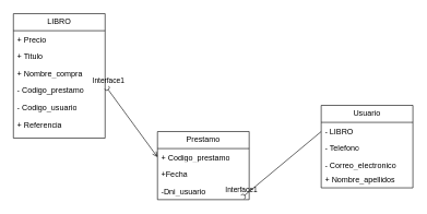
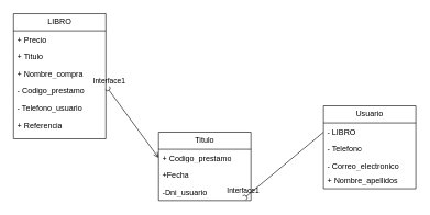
- <mxCell id="7" value="- Codigo_usuario" style="text;strokeColor=none;fillColor=none;align=left;verticalAlign=top;spacingLeft=4;spacingRight=4;overflow=hidden;rotatable=0;points=[[0,0.5],[1,0.5]];portConstraint=eastwest;whiteSpace=wrap;html=1;" vertex="1" parent="2"><mxGeometry y="130" width="140" height="26" as="geometry" /></mxCell>
+ <mxCell id="7" value="- Telefono_usuario" style="text;strokeColor=none;fillColor=none;align=left;verticalAlign=top;spacingLeft=4;spacingRight=4;overflow=hidden;rotatable=0;points=[[0,0.5],[1,0.5]];portConstraint=eastwest;whiteSpace=wrap;html=1;" vertex="1" parent="2"><mxGeometry y="130" width="140" height="26" as="geometry" /></mxCell>
- <mxCell id="14" value="Prestamo" style="swimlane;fontStyle=0;childLayout=stackLayout;horizontal=1;startSize=26;fillColor=none;horizontalStack=0;resizeParent=1;resizeParentMax=0;resizeLast=0;collapsible=1;marginBottom=0;whiteSpace=wrap;html=1;" vertex="1" parent="1"><mxGeometry x="240" y="200" width="140" height="104" as="geometry" /></mxCell>
+ <mxCell id="14" value="Titulo" style="swimlane;fontStyle=0;childLayout=stackLayout;horizontal=1;startSize=26;fillColor=none;horizontalStack=0;resizeParent=1;resizeParentMax=0;resizeLast=0;collapsible=1;marginBottom=0;whiteSpace=wrap;html=1;" vertex="1" parent="1"><mxGeometry x="240" y="200" width="140" height="104" as="geometry" /></mxCell>
